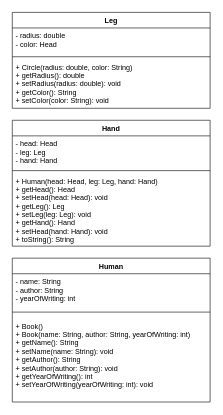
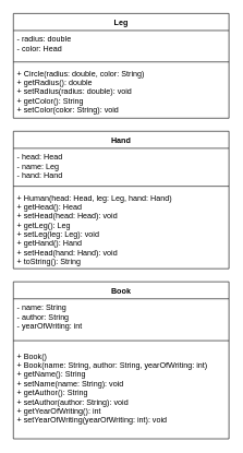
- <mxCell id="7" value="- head: Head&#10;- leg: Leg&#10;- hand: Hand&#10;&#10;" style="text;strokeColor=none;fillColor=none;align=left;verticalAlign=top;spacingLeft=4;spacingRight=4;overflow=hidden;rotatable=0;points=[[0,0.5],[1,0.5]];portConstraint=eastwest;" vertex="1" parent="6"><mxGeometry y="26" width="330" height="54" as="geometry" /></mxCell>
+ <mxCell id="7" value="- head: Head&#10;- name: Leg&#10;- hand: Hand&#10;&#10;" style="text;strokeColor=none;fillColor=none;align=left;verticalAlign=top;spacingLeft=4;spacingRight=4;overflow=hidden;rotatable=0;points=[[0,0.5],[1,0.5]];portConstraint=eastwest;" vertex="1" parent="6"><mxGeometry y="26" width="330" height="54" as="geometry" /></mxCell>
- <mxCell id="10" value="Human" style="swimlane;fontStyle=1;align=center;verticalAlign=top;childLayout=stackLayout;horizontal=1;startSize=26;horizontalStack=0;resizeParent=1;resizeParentMax=0;resizeLast=0;collapsible=1;marginBottom=0;" vertex="1" parent="1"><mxGeometry x="20" y="430" width="330" height="240" as="geometry" /></mxCell>
+ <mxCell id="10" value="Book" style="swimlane;fontStyle=1;align=center;verticalAlign=top;childLayout=stackLayout;horizontal=1;startSize=26;horizontalStack=0;resizeParent=1;resizeParentMax=0;resizeLast=0;collapsible=1;marginBottom=0;" vertex="1" parent="1"><mxGeometry x="20" y="430" width="330" height="240" as="geometry" /></mxCell>
